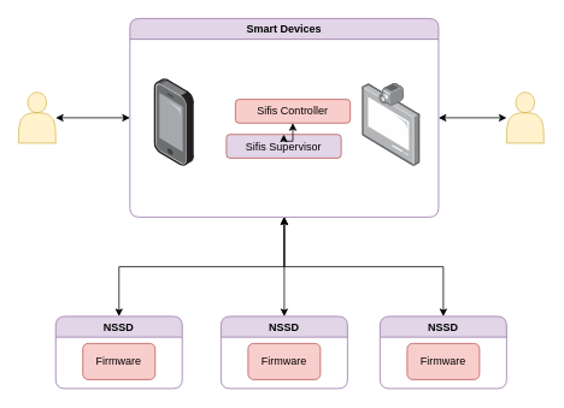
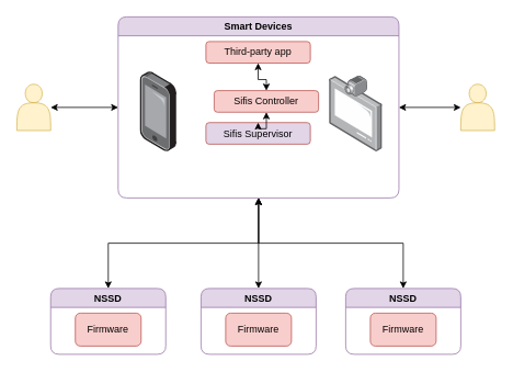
+ <mxCell id="19" value="Third-party app" style="rounded=1;whiteSpace=wrap;html=1;fontSize=12;glass=0;strokeWidth=1;shadow=0;fillColor=#f8cecc;strokeColor=#b85450;" vertex="1" parent="16"><mxGeometry x="0.001" width="126.999" height="26.202" as="geometry" /></mxCell>
+ <mxCell id="18" value="" style="edgeStyle=orthogonalEdgeStyle;rounded=0;orthogonalLoop=1;jettySize=auto;html=1;startArrow=classic;startFill=1;" edge="1" parent="16" source="19" target="17"><mxGeometry x="-232.828" y="-8.124" as="geometry" /></mxCell>
